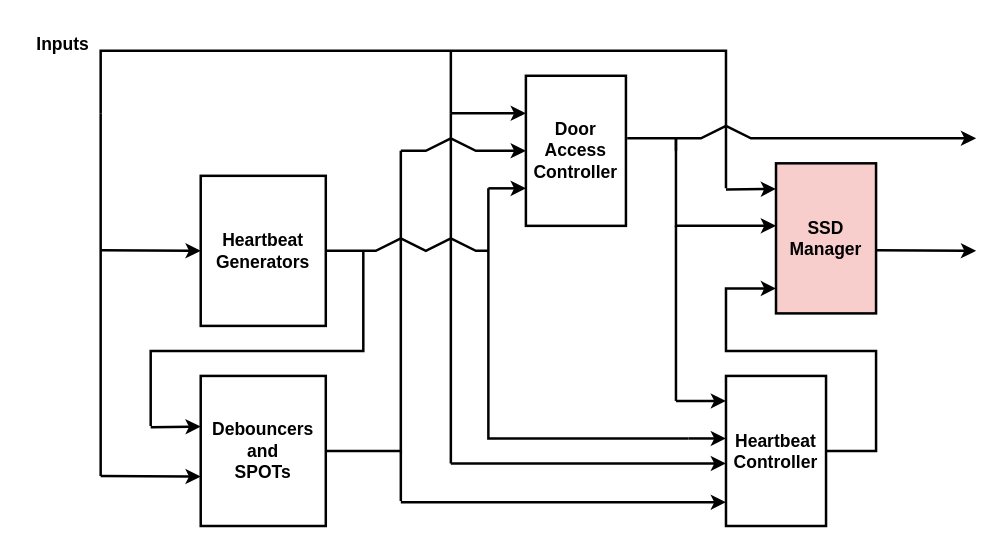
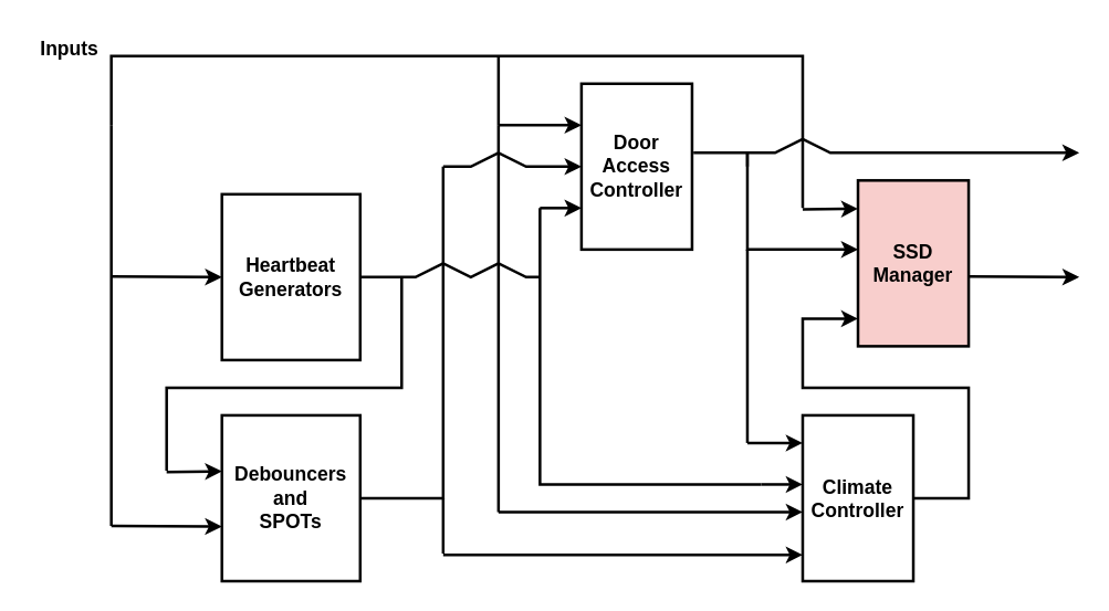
- <mxCell id="2" value="Heartbeat Controller" style="rounded=0;whiteSpace=wrap;html=1;strokeWidth=2;fontSize=14;fontStyle=1" parent="1" vertex="1"><mxGeometry x="580" y="300" width="80" height="120" as="geometry" /></mxCell>
+ <mxCell id="2" value="Climate Controller" style="rounded=0;whiteSpace=wrap;html=1;strokeWidth=2;fontSize=14;fontStyle=1" parent="1" vertex="1"><mxGeometry x="580" y="300" width="80" height="120" as="geometry" /></mxCell>
